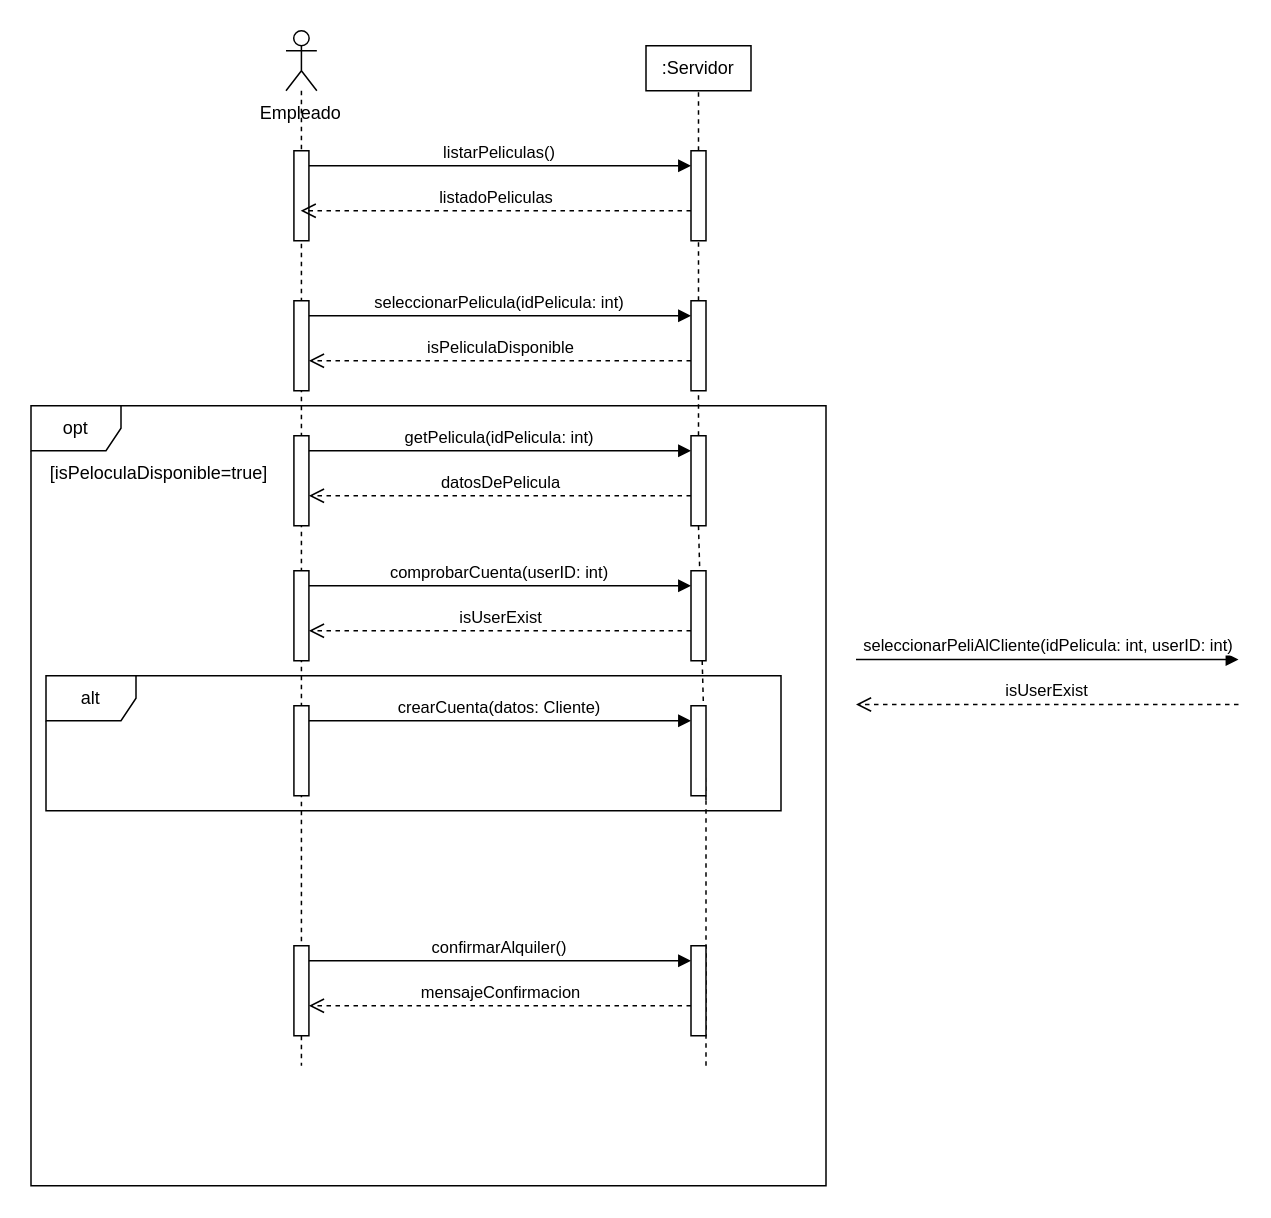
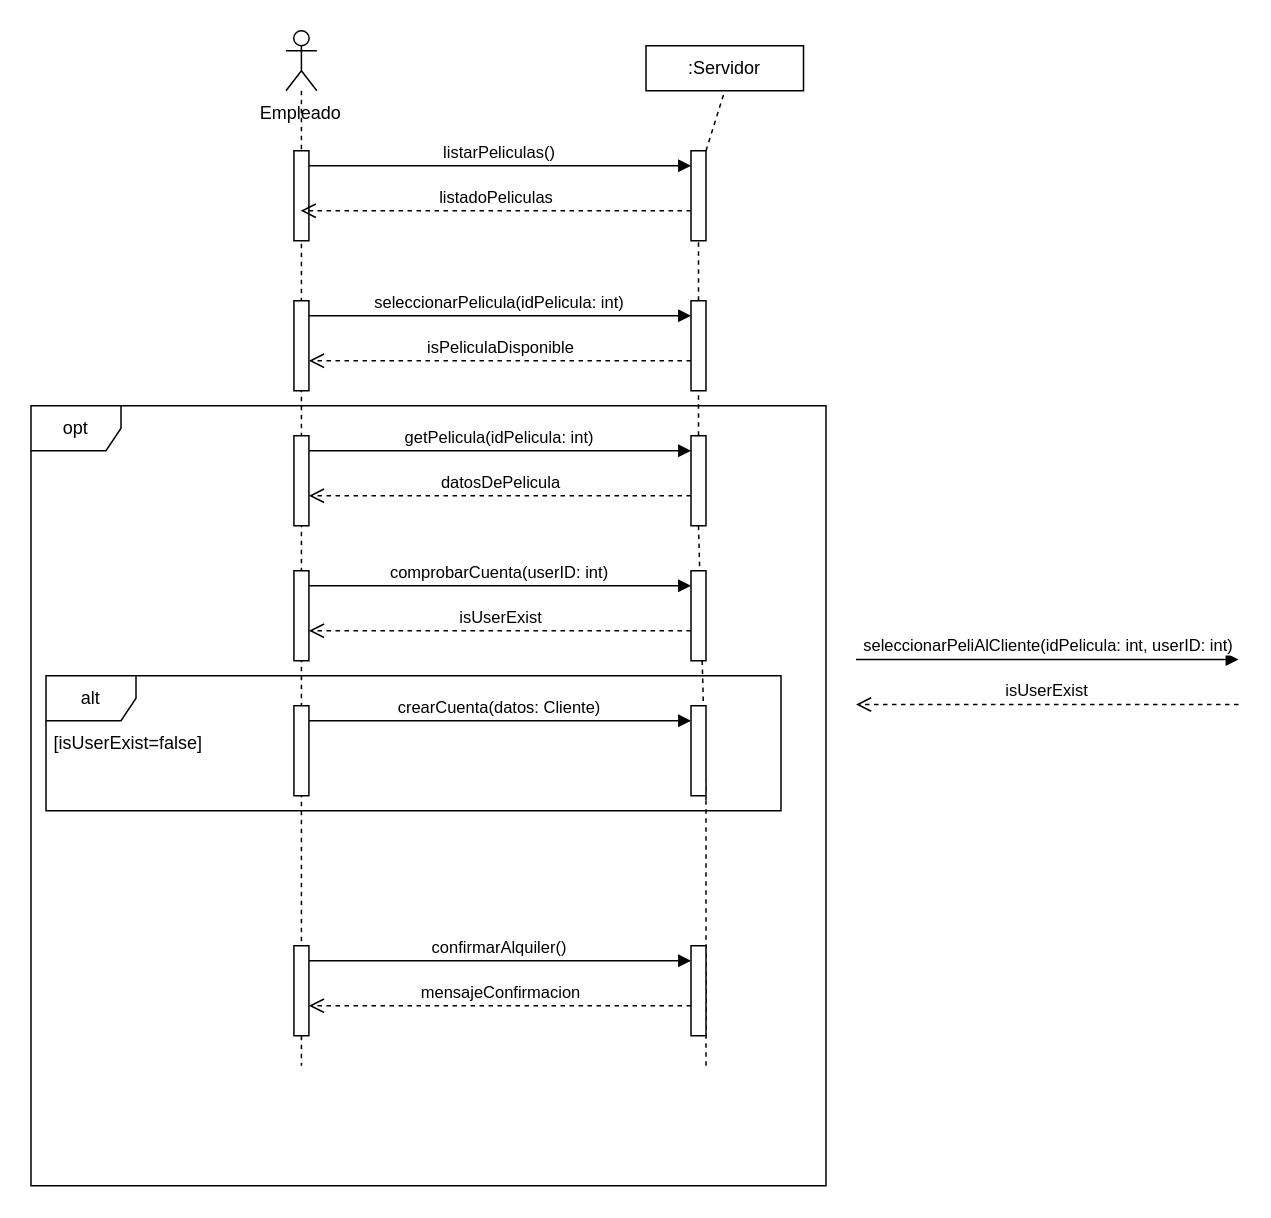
- <mxCell id="6" value=":Servidor" style="html=1;whiteSpace=wrap;" vertex="1" parent="1"><mxGeometry x="430" y="30" width="70" height="30" as="geometry" /></mxCell>
+ <mxCell id="6" value=":Servidor" style="html=1;whiteSpace=wrap;" vertex="1" parent="1"><mxGeometry x="430" y="30" width="105" height="30" as="geometry" /></mxCell>
- <mxCell id="16" value="[isPeloculaDisponible=true]" style="text;html=1;align=center;verticalAlign=middle;resizable=0;points=[];autosize=1;strokeColor=none;fillColor=none;" vertex="1" parent="1"><mxGeometry x="20" y="300" width="170" height="30" as="geometry" /></mxCell>
+ <mxCell id="27" value="[isUserExist=false]" style="text;html=1;strokeColor=none;fillColor=none;align=center;verticalAlign=middle;whiteSpace=wrap;rounded=0;" vertex="1" parent="1"><mxGeometry x="30" y="480" width="110" height="30" as="geometry" /></mxCell>
